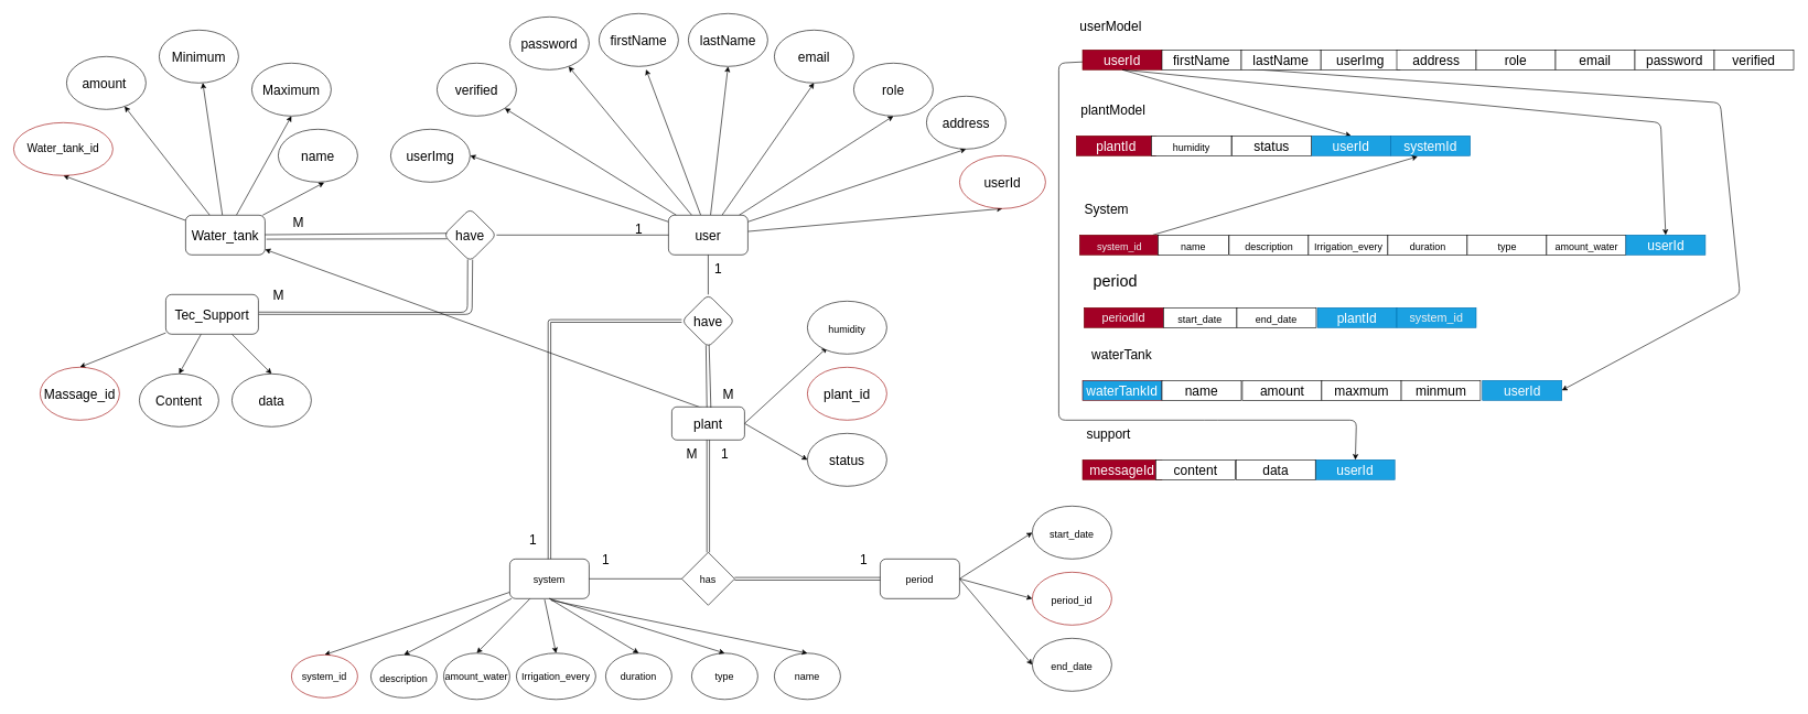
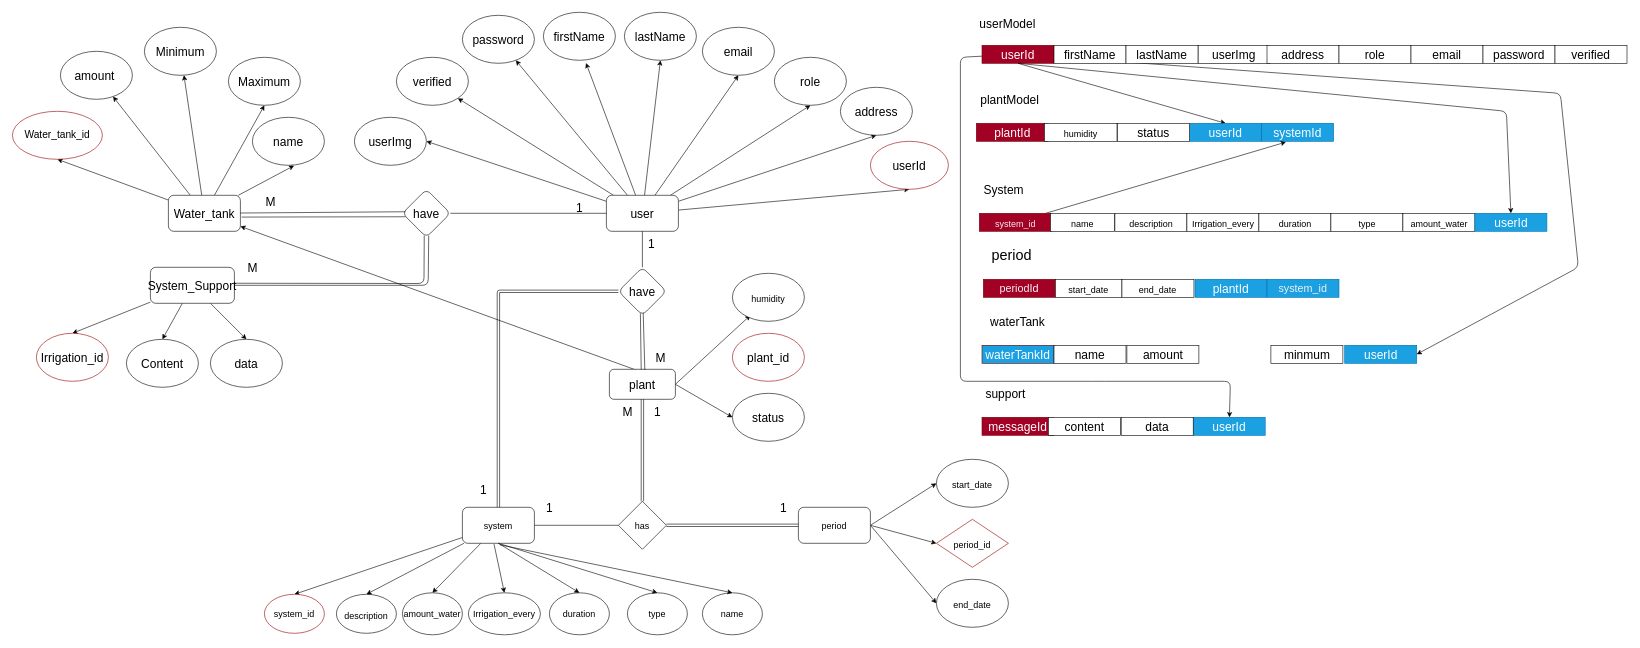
- <mxCell id="67" value="Tec_Support" style="rounded=1;whiteSpace=wrap;html=1;hachureGap=4;fontFamily=Helvetica;fontSize=20;shadow=0;" parent="1" vertex="1"><mxGeometry x="250" y="445" width="140" height="60" as="geometry" /></mxCell>
+ <mxCell id="67" value="System_Support" style="rounded=1;whiteSpace=wrap;html=1;hachureGap=4;fontFamily=Helvetica;fontSize=20;shadow=0;" parent="1" vertex="1"><mxGeometry x="250" y="445" width="140" height="60" as="geometry" /></mxCell>
- <mxCell id="102" value="maxmum" style="rounded=0;whiteSpace=wrap;html=1;hachureGap=4;fontFamily=Helvetica;fontSize=20;shadow=0;" parent="1" vertex="1"><mxGeometry x="1997.5" y="575" width="120" height="30" as="geometry" /></mxCell>
- <mxCell id="68" value="Massage_id" style="ellipse;whiteSpace=wrap;html=1;hachureGap=4;fontFamily=Helvetica;fontSize=20;strokeColor=#990000;shadow=0;" parent="1" vertex="1"><mxGeometry x="60" y="555" width="120" height="80" as="geometry" /></mxCell>
+ <mxCell id="68" value="Irrigation_id" style="ellipse;whiteSpace=wrap;html=1;hachureGap=4;fontFamily=Helvetica;fontSize=20;strokeColor=#990000;shadow=0;" parent="1" vertex="1"><mxGeometry x="60" y="555" width="120" height="80" as="geometry" /></mxCell>
- <mxCell id="125" value="&lt;span style=&quot;font-size: 15px;&quot;&gt;period_id&lt;/span&gt;" style="ellipse;whiteSpace=wrap;html=1;hachureGap=4;fontFamily=Helvetica;fontSize=20;strokeColor=#990000;shadow=0;" vertex="1" parent="1"><mxGeometry x="1560" y="865" width="120" height="80" as="geometry" /></mxCell>
+ <mxCell id="125" value="&lt;span style=&quot;font-size: 15px;&quot;&gt;period_id&lt;/span&gt;" style="rhombus;whiteSpace=wrap;html=1;hachureGap=4;fontFamily=Helvetica;fontSize=20;strokeColor=#990000;shadow=0;" vertex="1" parent="1"><mxGeometry x="1560" y="865" width="120" height="80" as="geometry" /></mxCell>
